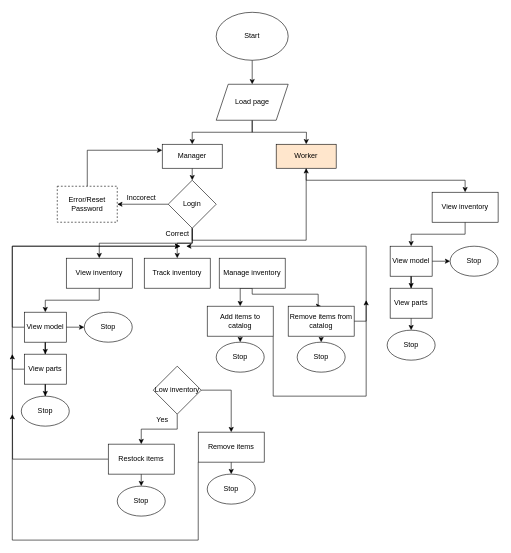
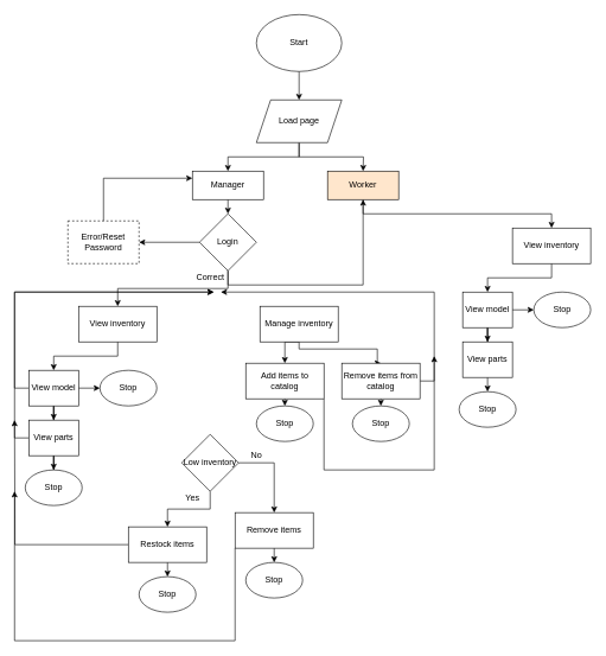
- <mxCell id="32" value="Inccorect" style="text;html=1;align=center;verticalAlign=middle;resizable=0;points=[];autosize=1;strokeColor=none;fillColor=none;" vertex="1" parent="1"><mxGeometry x="205" y="320" width="60" height="20" as="geometry" /></mxCell>
- <mxCell id="27" style="edgeStyle=orthogonalEdgeStyle;rounded=0;orthogonalLoop=1;jettySize=auto;html=1;exitX=0.5;exitY=1;exitDx=0;exitDy=0;" edge="1" parent="1" source="30" target="9"><mxGeometry relative="1" as="geometry" /></mxCell>
- <mxCell id="9" value="Track inventory" style="rounded=0;whiteSpace=wrap;html=1;" vertex="1" parent="1"><mxGeometry x="240" y="430" width="110" height="50" as="geometry" /></mxCell>
+ <mxCell id="45" value="No" style="text;html=1;align=center;verticalAlign=middle;resizable=0;points=[];autosize=1;strokeColor=none;fillColor=none;" vertex="1" parent="1"><mxGeometry x="345" y="630" width="30" height="20" as="geometry" /></mxCell>
